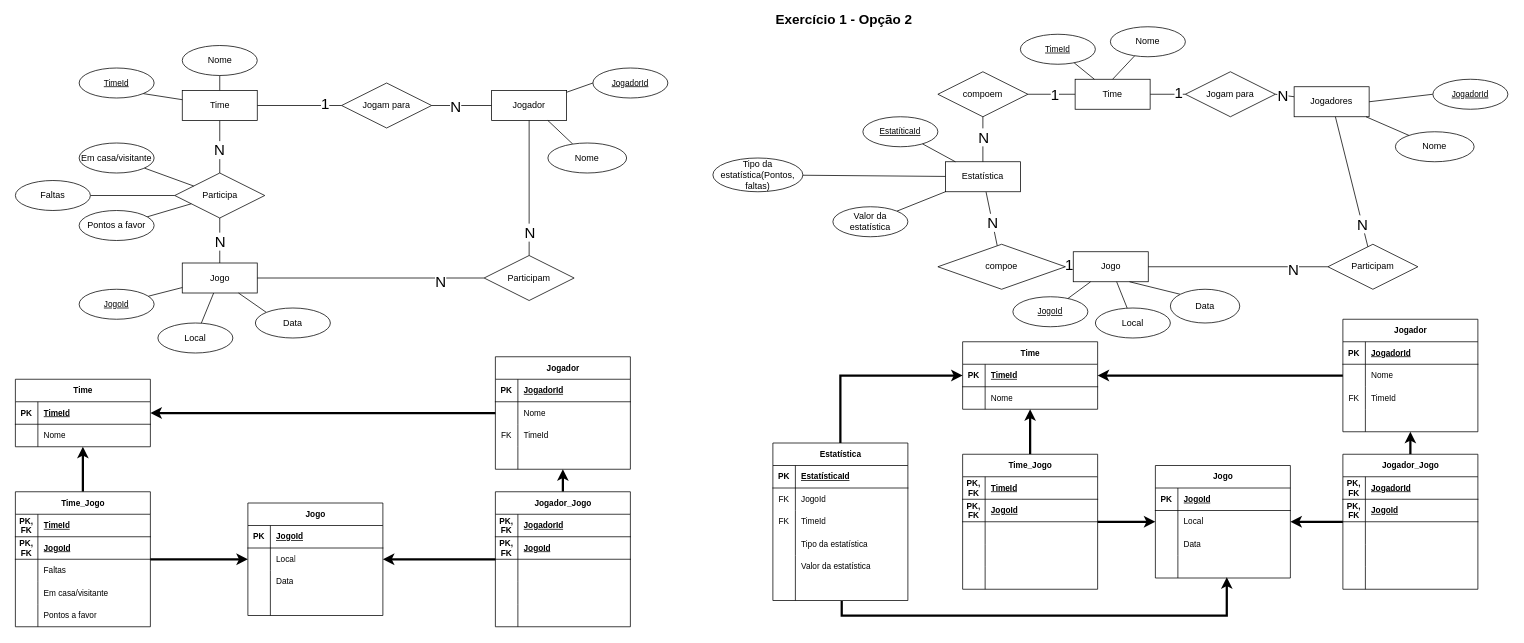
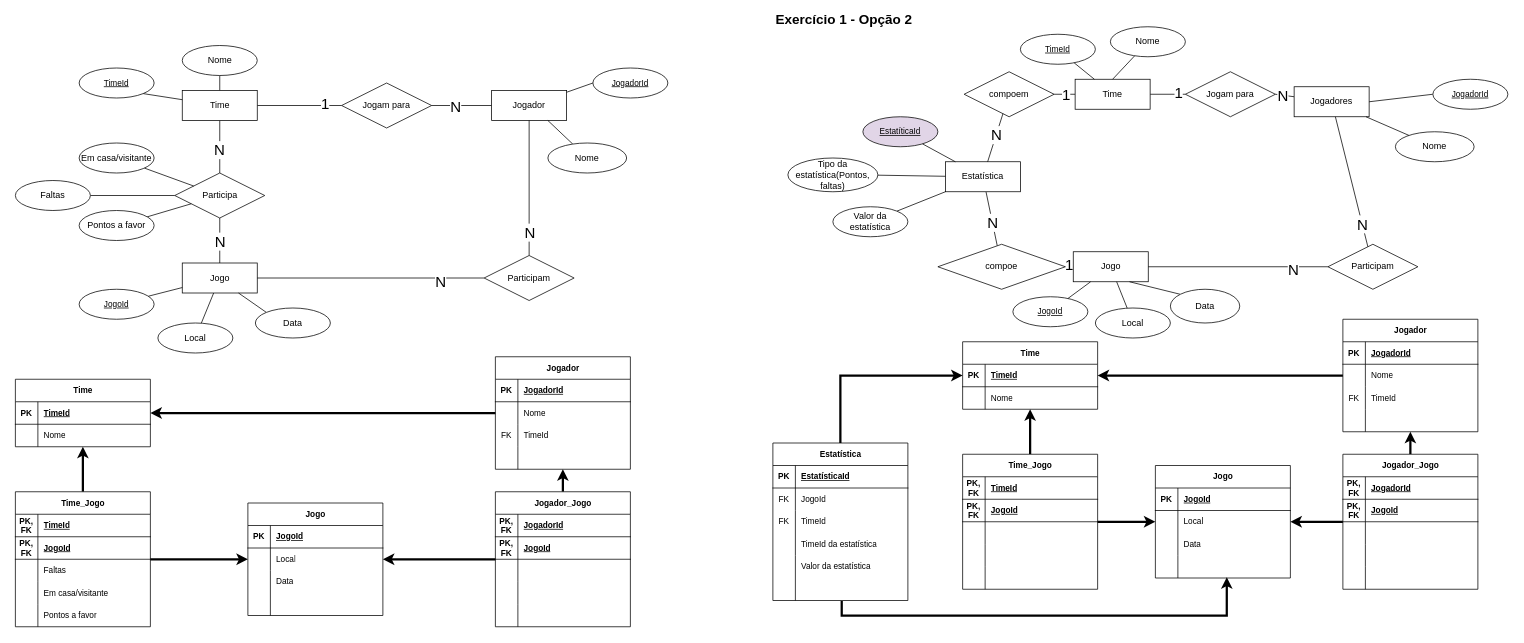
- <mxCell id="244" value="compoem" style="shape=rhombus;perimeter=rhombusPerimeter;whiteSpace=wrap;html=1;align=center;" vertex="1" parent="1"><mxGeometry x="1250" y="95" width="120" height="60" as="geometry" /></mxCell>
+ <mxCell id="244" value="compoem" style="shape=rhombus;perimeter=rhombusPerimeter;whiteSpace=wrap;html=1;align=center;" vertex="1" parent="1"><mxGeometry x="1285" y="95" width="120" height="60" as="geometry" /></mxCell>
- <mxCell id="243" value="EstatíticaId" style="ellipse;whiteSpace=wrap;html=1;align=center;fontStyle=4;fontFamily=Helvetica;fontSize=11;fontColor=default;" vertex="1" parent="1"><mxGeometry x="1150" y="155" width="100" height="40" as="geometry" /></mxCell>
+ <mxCell id="243" value="EstatíticaId" style="ellipse;whiteSpace=wrap;html=1;align=center;fontStyle=4;fontFamily=Helvetica;fontSize=11;fontColor=default;fillColor=#e1d5e7;" vertex="1" parent="1"><mxGeometry x="1150" y="155" width="100" height="40" as="geometry" /></mxCell>
- <mxCell id="231" value="Tipo da estatística(Pontos, faltas)" style="ellipse;whiteSpace=wrap;html=1;align=center;" vertex="1" parent="1"><mxGeometry x="950" y="210" width="120" height="45" as="geometry" /></mxCell>
+ <mxCell id="231" value="Tipo da estatística(Pontos, faltas)" style="ellipse;whiteSpace=wrap;html=1;align=center;" vertex="1" parent="1"><mxGeometry x="1050" y="210" width="120" height="45" as="geometry" /></mxCell>
- <mxCell id="196" value="Tipo da estatística" style="shape=partialRectangle;connectable=0;fillColor=none;top=0;left=0;bottom=0;right=0;align=left;spacingLeft=6;overflow=hidden;whiteSpace=wrap;html=1;fontFamily=Helvetica;fontSize=11;fontColor=default;" vertex="1" parent="194"><mxGeometry x="30" width="150" height="30" as="geometry"><mxRectangle width="150" height="30" as="alternateBounds" /></mxGeometry></mxCell>
+ <mxCell id="196" value="TimeId da estatística" style="shape=partialRectangle;connectable=0;fillColor=none;top=0;left=0;bottom=0;right=0;align=left;spacingLeft=6;overflow=hidden;whiteSpace=wrap;html=1;fontFamily=Helvetica;fontSize=11;fontColor=default;" vertex="1" parent="194"><mxGeometry x="30" width="150" height="30" as="geometry"><mxRectangle width="150" height="30" as="alternateBounds" /></mxGeometry></mxCell>
